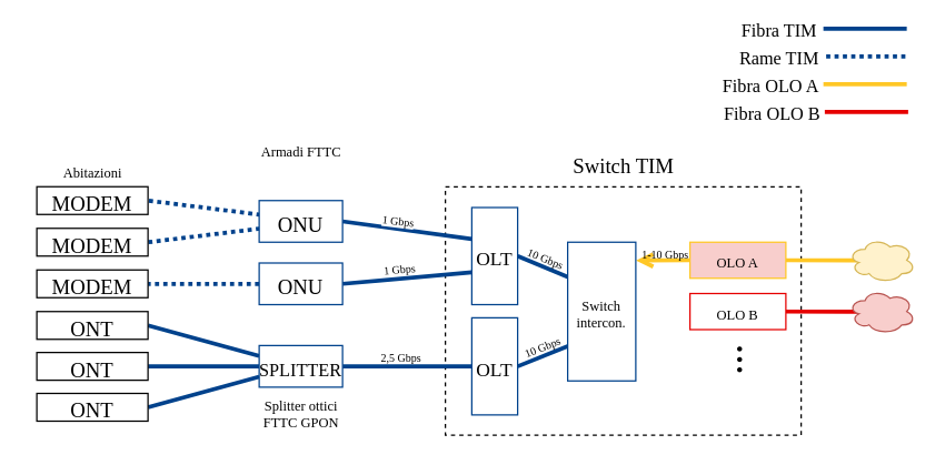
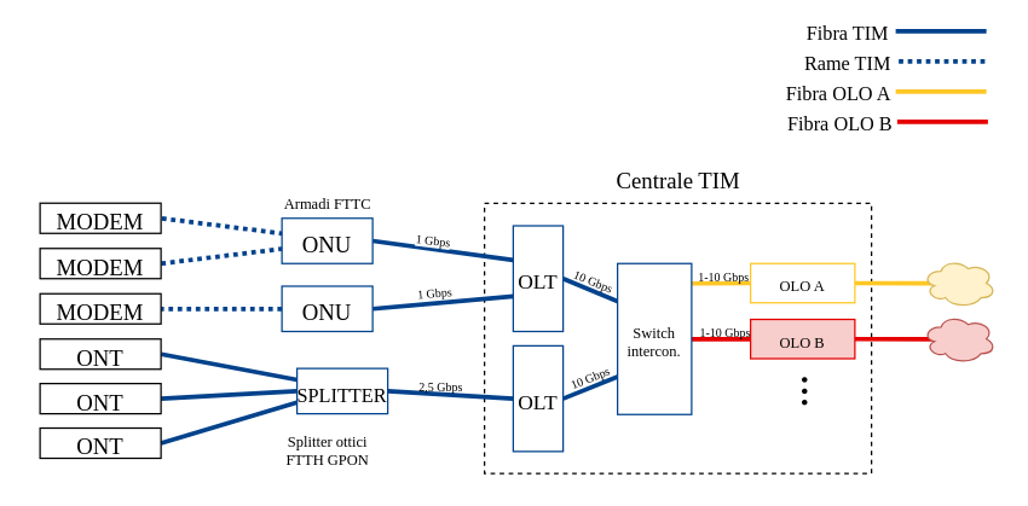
- <mxCell id="24" value="Armadi FTTC" style="text;html=1;strokeColor=none;fillColor=none;align=center;verticalAlign=middle;whiteSpace=wrap;rounded=0;dashed=1;fontFamily=Bahnschrift;fontSize=10;fontColor=#000000;comic=0;" parent="1" vertex="1"><mxGeometry x="170.5" y="99" width="91" height="20" as="geometry" /></mxCell>
+ <mxCell id="24" value="Armadi FTTC" style="text;html=1;strokeColor=none;fillColor=none;align=center;verticalAlign=middle;whiteSpace=wrap;rounded=0;dashed=1;fontFamily=Bahnschrift;fontSize=10;fontColor=#000000;comic=0;" parent="1" vertex="1"><mxGeometry x="170.5" y="124" width="91" height="20" as="geometry" /></mxCell>
- <mxCell id="14" value="Switch TIM" style="text;html=1;strokeColor=none;fillColor=none;align=center;verticalAlign=middle;whiteSpace=wrap;rounded=0;dashed=1;fontFamily=Bahnschrift;fontSize=15;" parent="1" vertex="1"><mxGeometry x="402.5" y="109" width="91" height="20" as="geometry" /></mxCell>
+ <mxCell id="14" value="Centrale TIM" style="text;html=1;strokeColor=none;fillColor=none;align=center;verticalAlign=middle;whiteSpace=wrap;rounded=0;dashed=1;fontFamily=Bahnschrift;fontSize=15;" parent="1" vertex="1"><mxGeometry x="402.5" y="109" width="91" height="20" as="geometry" /></mxCell>
- <mxCell id="35" value="Abitazioni" style="text;html=1;strokeColor=none;fillColor=none;align=center;verticalAlign=middle;whiteSpace=wrap;rounded=0;dashed=1;fontFamily=Bahnschrift;fontSize=10;fontColor=#000000;comic=0;" parent="1" vertex="1"><mxGeometry x="20.5" y="114" width="91" height="20" as="geometry" /></mxCell>
- <mxCell id="41" value="OLO A" style="rounded=0;whiteSpace=wrap;html=1;fontSize=10;comic=0;horizontal=1;labelPosition=center;verticalLabelPosition=middle;align=center;verticalAlign=middle;flipH=0;flipV=1;shadow=0;glass=0;fontFamily=Bahnschrift;rotation=0;spacingTop=4;strokeColor=#FFC726;fillColor=#f8cecc;" parent="1" vertex="1"><mxGeometry x="496" y="174" width="69" height="26" as="geometry" /></mxCell>
+ <mxCell id="41" value="OLO A" style="rounded=0;whiteSpace=wrap;html=1;fontSize=10;comic=0;horizontal=1;labelPosition=center;verticalLabelPosition=middle;align=center;verticalAlign=middle;flipH=0;flipV=1;shadow=0;glass=0;fontFamily=Bahnschrift;rotation=0;spacingTop=4;strokeColor=#FFC726;" parent="1" vertex="1"><mxGeometry x="496" y="174" width="69" height="26" as="geometry" /></mxCell>
- <mxCell id="38" style="edgeStyle=none;rounded=0;comic=0;jumpStyle=none;orthogonalLoop=1;jettySize=auto;html=1;exitX=0;exitY=0.5;exitDx=0;exitDy=0;shadow=0;endArrow=open;endFill=0;endSize=6;strokeColor=#ffc726;strokeWidth=3;fontFamily=Bahnschrift;fontSize=10;fontColor=#000000;entryX=1.004;entryY=0.868;entryDx=0;entryDy=0;entryPerimeter=0;" parent="1" source="41" target="47" edge="1"><mxGeometry relative="1" as="geometry"><mxPoint x="457" y="187" as="targetPoint" /></mxGeometry></mxCell>
+ <mxCell id="38" style="edgeStyle=none;rounded=0;comic=0;jumpStyle=none;orthogonalLoop=1;jettySize=auto;html=1;exitX=0;exitY=0.5;exitDx=0;exitDy=0;shadow=0;endArrow=none;endFill=0;endSize=6;strokeColor=#ffc726;strokeWidth=3;fontFamily=Bahnschrift;fontSize=10;fontColor=#000000;entryX=1.004;entryY=0.868;entryDx=0;entryDy=0;entryPerimeter=0;" parent="1" source="41" target="47" edge="1"><mxGeometry relative="1" as="geometry"><mxPoint x="457" y="187" as="targetPoint" /></mxGeometry></mxCell>
+ <mxCell id="43" style="edgeStyle=none;rounded=0;comic=0;jumpStyle=none;orthogonalLoop=1;jettySize=auto;html=1;exitX=0;exitY=0.5;exitDx=0;exitDy=0;entryX=1;entryY=0.5;entryDx=0;entryDy=0;shadow=0;endArrow=none;endFill=0;endSize=6;strokeColor=#e60000;strokeWidth=3;fontFamily=Bahnschrift;fontSize=10;fontColor=#000000;" parent="1" source="46" target="47" edge="1"><mxGeometry relative="1" as="geometry" /></mxCell>
+ <mxCell id="44" value="1-10 Gbps" style="text;html=1;resizable=0;points=[];align=center;verticalAlign=middle;labelBackgroundColor=none;fontSize=8;fontFamily=Bahnschrift;fontColor=#000000;" parent="43" vertex="1" connectable="0"><mxGeometry x="-0.414" y="1" relative="1" as="geometry"><mxPoint x="-7" y="-6" as="offset" /></mxGeometry></mxCell>
- <mxCell id="46" value="OLO B" style="rounded=0;whiteSpace=wrap;html=1;fontSize=10;comic=0;horizontal=1;labelPosition=center;verticalLabelPosition=middle;align=center;verticalAlign=middle;flipH=0;flipV=1;shadow=0;glass=0;fontFamily=Bahnschrift;rotation=0;spacingTop=4;strokeColor=#E60000;" parent="1" vertex="1"><mxGeometry x="496" y="211" width="69" height="26" as="geometry" /></mxCell>
+ <mxCell id="46" value="OLO B" style="rounded=0;whiteSpace=wrap;html=1;fontSize=10;comic=0;horizontal=1;labelPosition=center;verticalLabelPosition=middle;align=center;verticalAlign=middle;flipH=0;flipV=1;shadow=0;glass=0;fontFamily=Bahnschrift;rotation=0;spacingTop=4;strokeColor=#E60000;fillColor=#f8cecc;" parent="1" vertex="1"><mxGeometry x="496" y="211" width="69" height="26" as="geometry" /></mxCell>
- <mxCell id="28" value="SPLITTER" style="rounded=0;whiteSpace=wrap;html=1;fontFamily=Bahnschrift;fontSize=13;spacingTop=4;strokeColor=#00428C;" parent="1" vertex="1"><mxGeometry x="186" y="248.5" width="60" height="30" as="geometry" /></mxCell>
+ <mxCell id="28" value="SPLITTER" style="rounded=0;whiteSpace=wrap;html=1;fontFamily=Bahnschrift;fontSize=13;spacingTop=4;strokeColor=#00428C;" parent="1" vertex="1"><mxGeometry x="196" y="243.5" width="60" height="30" as="geometry" /></mxCell>
- <mxCell id="32" value="&lt;div style=&quot;font-size: 10px;&quot;&gt;Splitter ottici&lt;/div&gt;&lt;div style=&quot;font-size: 10px;&quot;&gt;FTTC GPON&lt;br style=&quot;font-size: 10px;&quot;&gt;&lt;/div&gt;" style="text;html=1;strokeColor=none;fillColor=none;align=center;verticalAlign=middle;whiteSpace=wrap;rounded=0;dashed=1;fontFamily=Bahnschrift;fontSize=10;fontColor=#000000;" parent="1" vertex="1"><mxGeometry x="170.5" y="287.5" width="91" height="20" as="geometry" /></mxCell>
+ <mxCell id="32" value="&lt;div style=&quot;font-size: 10px;&quot;&gt;Splitter ottici&lt;/div&gt;&lt;div style=&quot;font-size: 10px;&quot;&gt;FTTH GPON&lt;br style=&quot;font-size: 10px;&quot;&gt;&lt;/div&gt;" style="text;html=1;strokeColor=none;fillColor=none;align=center;verticalAlign=middle;whiteSpace=wrap;rounded=0;dashed=1;fontFamily=Bahnschrift;fontSize=10;fontColor=#000000;" parent="1" vertex="1"><mxGeometry x="170.5" y="287.5" width="91" height="20" as="geometry" /></mxCell>
